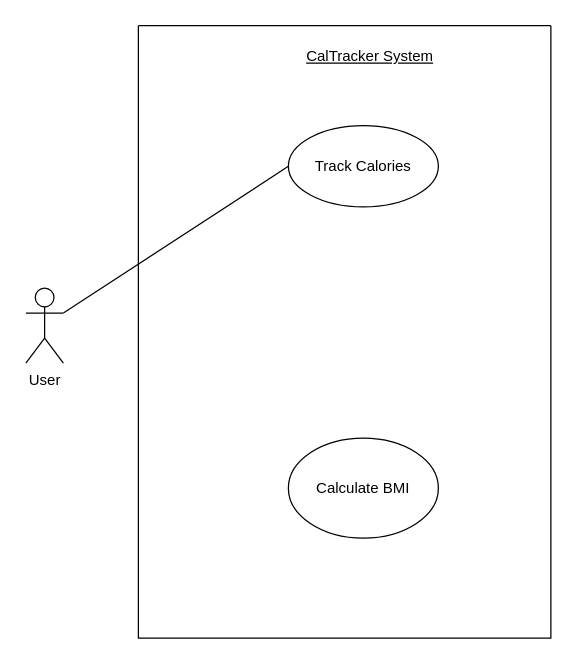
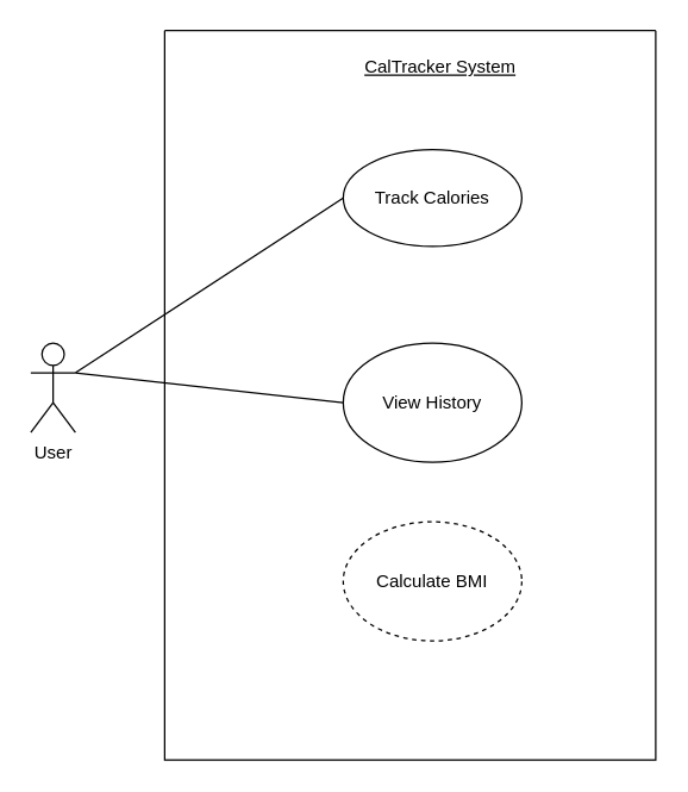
+ <mxCell id="9" value="" style="endArrow=none;html=1;rounded=0;entryX=0;entryY=0.5;entryDx=0;entryDy=0;exitX=1;exitY=0.333;exitDx=0;exitDy=0;exitPerimeter=0;" edge="1" parent="1" source="7" target="5"><mxGeometry width="50" height="50" relative="1" as="geometry"><mxPoint x="110" y="300" as="sourcePoint" /><mxPoint x="160" y="250" as="targetPoint" /></mxGeometry></mxCell>
+ <mxCell id="5" value="View History" style="ellipse;whiteSpace=wrap;html=1;" vertex="1" parent="2"><mxGeometry x="120" y="210" width="120" height="80" as="geometry" /></mxCell>
- <mxCell id="6" value="Calculate BMI" style="ellipse;whiteSpace=wrap;html=1;" vertex="1" parent="2"><mxGeometry x="120" y="330" width="120" height="80" as="geometry" /></mxCell>
+ <mxCell id="6" value="Calculate BMI" style="ellipse;whiteSpace=wrap;html=1;dashed=1;" vertex="1" parent="2"><mxGeometry x="120" y="330" width="120" height="80" as="geometry" /></mxCell>
